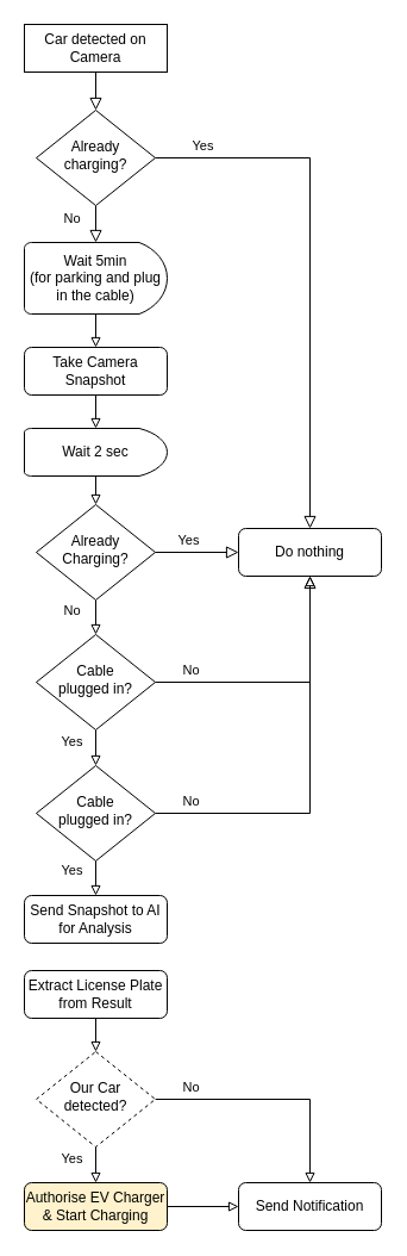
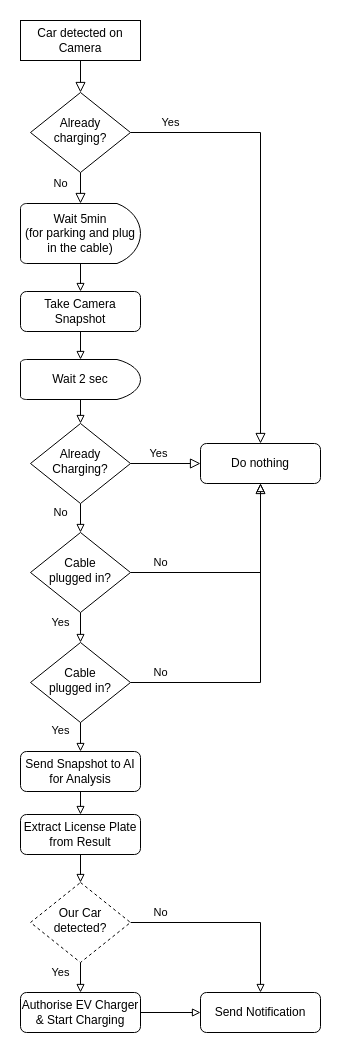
+ <mxCell id="8" style="edgeStyle=orthogonalEdgeStyle;rounded=0;orthogonalLoop=1;jettySize=auto;html=1;exitX=0.5;exitY=1;exitDx=0;exitDy=0;entryX=0.5;entryY=0;entryDx=0;entryDy=0;endArrow=block;endFill=0;" edge="1" parent="1" source="9" target="26"><mxGeometry relative="1" as="geometry" /></mxCell>
- <mxCell id="31" value="Authorise EV Charger &amp;amp; Start Charging" style="rounded=1;whiteSpace=wrap;html=1;fontSize=12;glass=0;strokeWidth=1;shadow=0;fillColor=#fff2cc;" vertex="1" parent="1"><mxGeometry x="20" y="992" width="120" height="40" as="geometry" /></mxCell>
+ <mxCell id="31" value="Authorise EV Charger &amp;amp; Start Charging" style="rounded=1;whiteSpace=wrap;html=1;fontSize=12;glass=0;strokeWidth=1;shadow=0;" vertex="1" parent="1"><mxGeometry x="20" y="992" width="120" height="40" as="geometry" /></mxCell>
